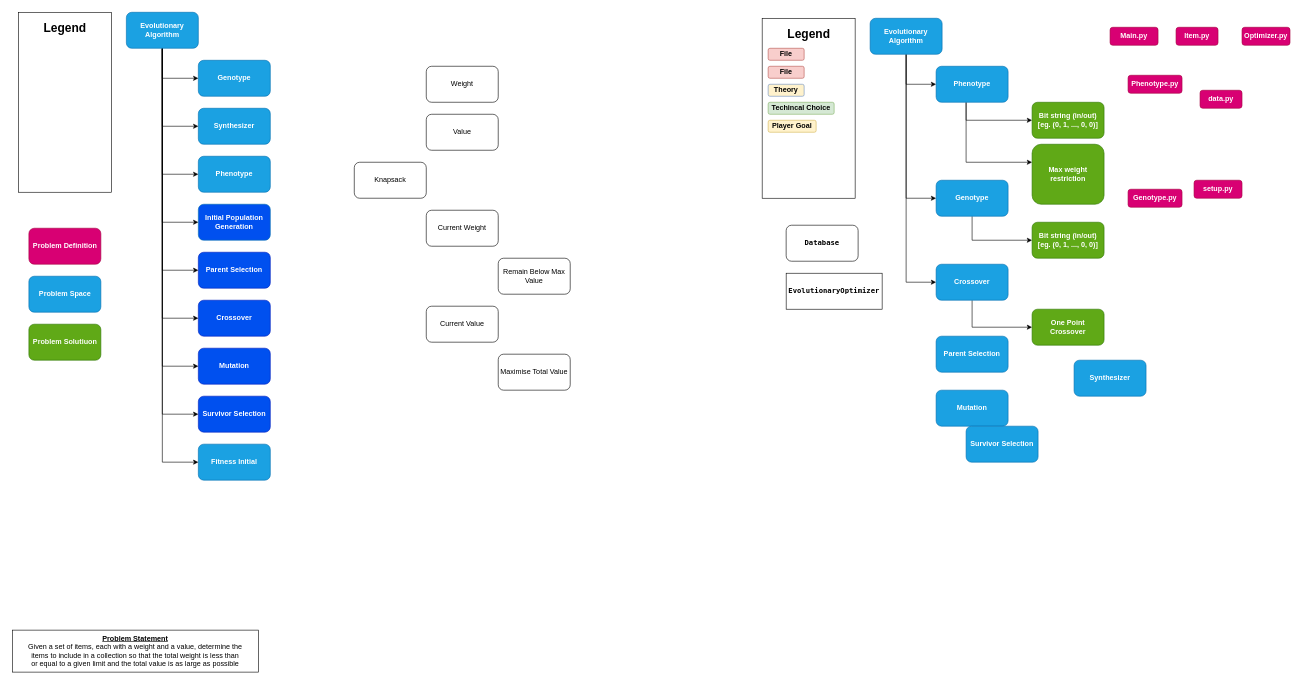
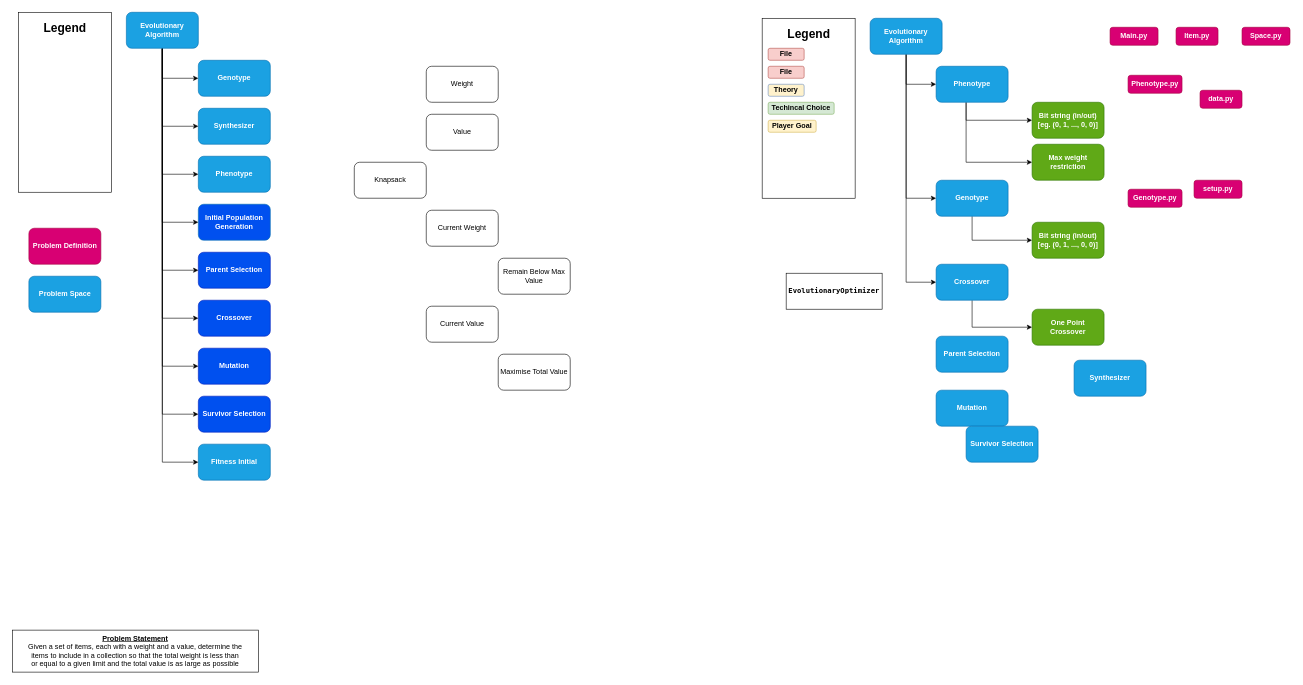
- <mxCell id="24" value="Optimizer.py" style="rounded=1;whiteSpace=wrap;html=1;fontFamily=Helvetica;fontSize=12;fillColor=#d80073;strokeColor=#A50040;fontStyle=1;fontColor=#ffffff;" parent="1" vertex="1"><mxGeometry x="2070" y="45" width="80" height="30" as="geometry" /></mxCell>
+ <mxCell id="24" value="Space.py" style="rounded=1;whiteSpace=wrap;html=1;fontFamily=Helvetica;fontSize=12;fillColor=#d80073;strokeColor=#A50040;fontStyle=1;fontColor=#ffffff;" parent="1" vertex="1"><mxGeometry x="2070" y="45" width="80" height="30" as="geometry" /></mxCell>
- <mxCell id="11" value="Max weight restriction" style="rounded=1;whiteSpace=wrap;html=1;fontFamily=Helvetica;align=center;fontStyle=1;fontSize=12;fillColor=#60a917;strokeColor=#2D7600;fontColor=#ffffff;" parent="1" vertex="1"><mxGeometry x="1720" y="240" width="120" height="100" as="geometry" /></mxCell>
+ <mxCell id="11" value="Max weight restriction" style="rounded=1;whiteSpace=wrap;html=1;fontFamily=Helvetica;align=center;fontStyle=1;fontSize=12;fillColor=#60a917;strokeColor=#2D7600;fontColor=#ffffff;" parent="1" vertex="1"><mxGeometry x="1720" y="240" width="120" height="60" as="geometry" /></mxCell>
- <mxCell id="18" value="&lt;code class=&quot;docutils literal notranslate&quot;&gt;&lt;span class=&quot;pre&quot;&gt;Database&lt;/span&gt;&lt;/code&gt;" style="rounded=1;whiteSpace=wrap;html=1;fontFamily=Helvetica;fontSize=12;fontStyle=1" parent="1" vertex="1"><mxGeometry x="1310" y="375" width="120" height="60" as="geometry" /></mxCell>
- <mxCell id="58" value="Problem Solutiuon" style="rounded=1;whiteSpace=wrap;html=1;fillColor=#60a917;strokeColor=#2D7600;fontColor=#ffffff;fontStyle=1" vertex="1" parent="1"><mxGeometry x="47.5" y="540" width="120" height="60" as="geometry" /></mxCell>
